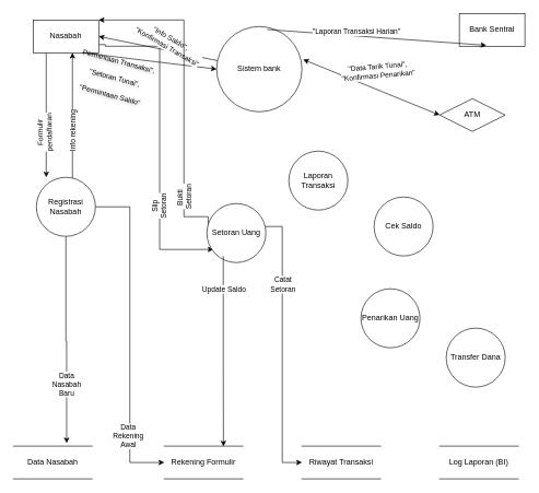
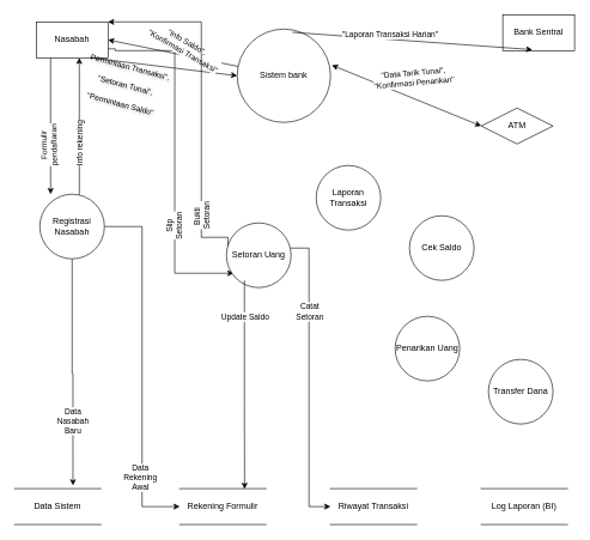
- <mxCell id="31" value=" Data Nasabah" style="html=1;dashed=0;whiteSpace=wrap;shape=partialRectangle;right=0;left=0;" vertex="1" parent="1"><mxGeometry x="20" y="680" width="120" height="50" as="geometry" /></mxCell>
+ <mxCell id="31" value=" Data Sistem" style="html=1;dashed=0;whiteSpace=wrap;shape=partialRectangle;right=0;left=0;" vertex="1" parent="1"><mxGeometry x="20" y="680" width="120" height="50" as="geometry" /></mxCell>
